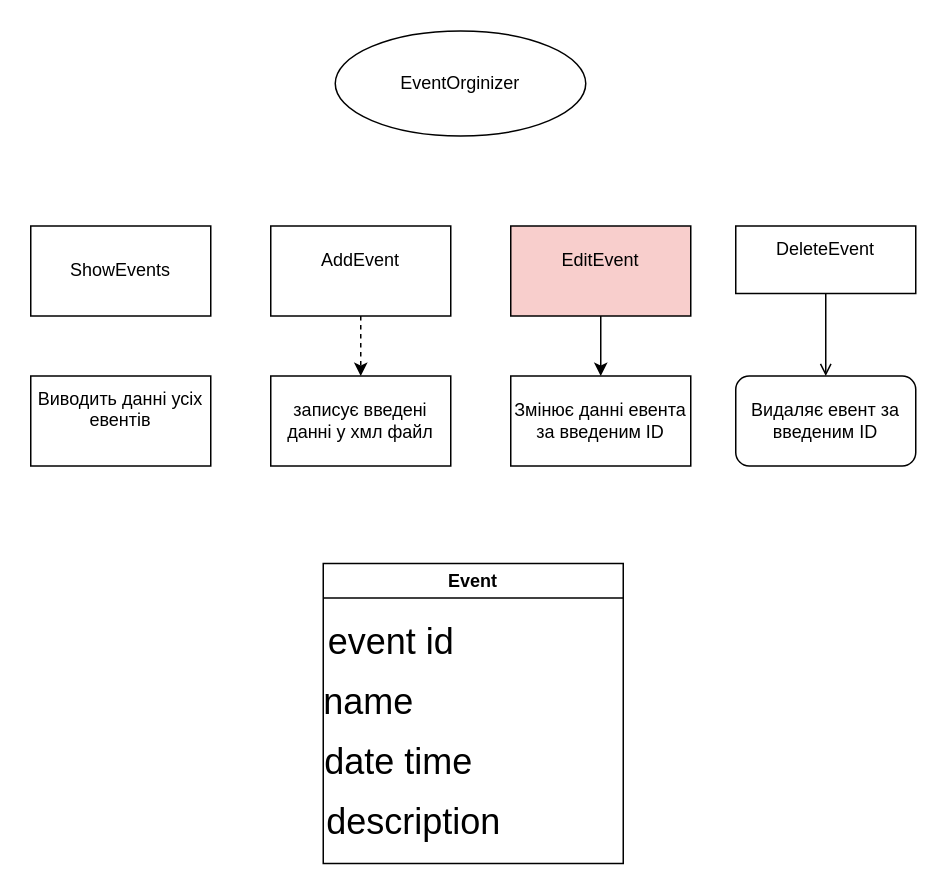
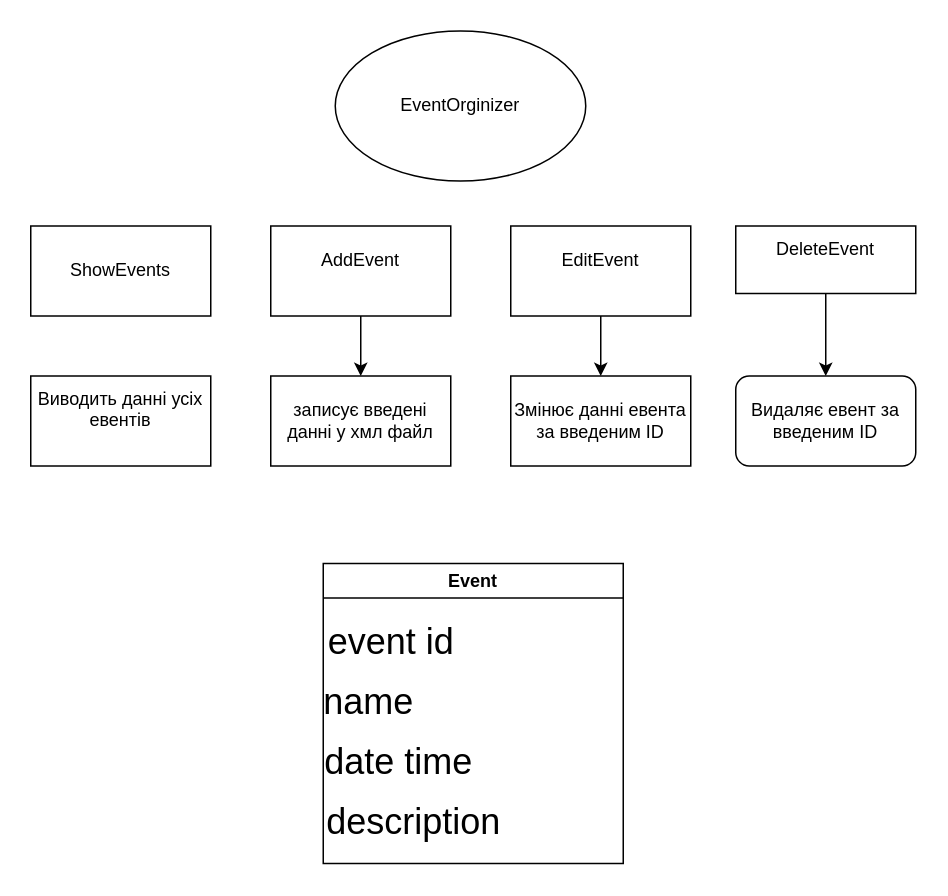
- <mxCell id="18" value="EventOrginizer" style="ellipse;whiteSpace=wrap;html=1;" vertex="1" parent="1"><mxGeometry x="223" y="20" width="167" height="70" as="geometry" /></mxCell>
+ <mxCell id="18" value="EventOrginizer" style="ellipse;whiteSpace=wrap;html=1;" vertex="1" parent="1"><mxGeometry x="223" y="20" width="167" height="100" as="geometry" /></mxCell>
- <mxCell id="10" value="EditEvent&lt;div&gt;&lt;br&gt;&lt;/div&gt;" style="rounded=0;whiteSpace=wrap;html=1;fillColor=#f8cecc;" vertex="1" parent="1"><mxGeometry x="340" y="150" width="120" height="60" as="geometry" /></mxCell>
+ <mxCell id="10" value="EditEvent&lt;div&gt;&lt;br&gt;&lt;/div&gt;" style="rounded=0;whiteSpace=wrap;html=1;" vertex="1" parent="1"><mxGeometry x="340" y="150" width="120" height="60" as="geometry" /></mxCell>
- <mxCell id="7" style="edgeStyle=orthogonalEdgeStyle;rounded=0;orthogonalLoop=1;jettySize=auto;html=1;entryX=0.5;entryY=0;entryDx=0;entryDy=0;dashed=1;" edge="1" parent="1" source="8" target="14"><mxGeometry relative="1" as="geometry" /></mxCell>
+ <mxCell id="7" style="edgeStyle=orthogonalEdgeStyle;rounded=0;orthogonalLoop=1;jettySize=auto;html=1;entryX=0.5;entryY=0;entryDx=0;entryDy=0;" edge="1" parent="1" source="8" target="14"><mxGeometry relative="1" as="geometry" /></mxCell>
- <mxCell id="11" style="edgeStyle=orthogonalEdgeStyle;rounded=0;orthogonalLoop=1;jettySize=auto;html=1;entryX=0.5;entryY=0;entryDx=0;entryDy=0;endArrow=open;" edge="1" parent="1" source="12" target="16"><mxGeometry relative="1" as="geometry" /></mxCell>
+ <mxCell id="11" style="edgeStyle=orthogonalEdgeStyle;rounded=0;orthogonalLoop=1;jettySize=auto;html=1;entryX=0.5;entryY=0;entryDx=0;entryDy=0;" edge="1" parent="1" source="12" target="16"><mxGeometry relative="1" as="geometry" /></mxCell>
